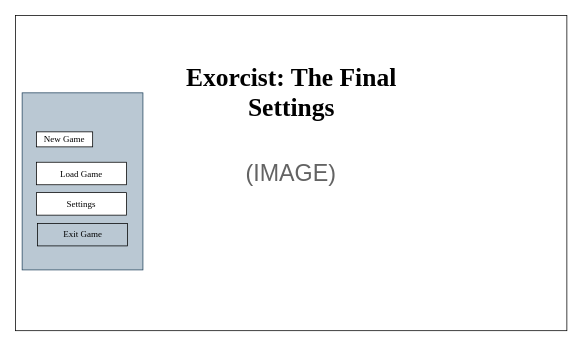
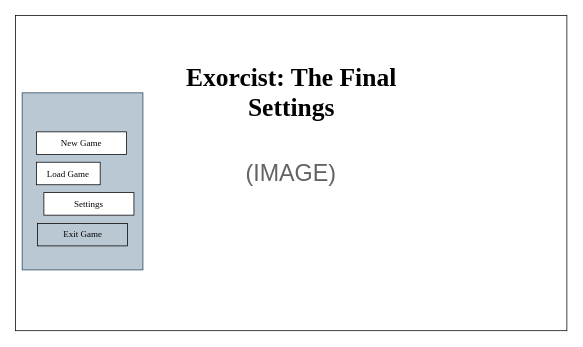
- <mxCell id="4" value="&lt;font face=&quot;constantia&quot;&gt;New Game&lt;/font&gt;" style="rounded=0;whiteSpace=wrap;html=1;" vertex="1" parent="1"><mxGeometry x="48" y="175" width="75" height="20" as="geometry" /></mxCell>
+ <mxCell id="4" value="&lt;font face=&quot;constantia&quot;&gt;New Game&lt;/font&gt;" style="rounded=0;whiteSpace=wrap;html=1;" vertex="1" parent="1"><mxGeometry x="48" y="175" width="120" height="30" as="geometry" /></mxCell>
- <mxCell id="5" value="&lt;font face=&quot;Constantia&quot;&gt;Load Game&lt;/font&gt;" style="rounded=0;whiteSpace=wrap;html=1;" vertex="1" parent="1"><mxGeometry x="48" y="215.5" width="120" height="30" as="geometry" /></mxCell>
+ <mxCell id="5" value="&lt;font face=&quot;Constantia&quot;&gt;Load Game&lt;/font&gt;" style="rounded=0;whiteSpace=wrap;html=1;" vertex="1" parent="1"><mxGeometry x="48" y="215.5" width="85" height="30" as="geometry" /></mxCell>
- <mxCell id="6" value="&lt;font face=&quot;Constantia&quot;&gt;Settings&lt;/font&gt;" style="rounded=0;whiteSpace=wrap;html=1;" vertex="1" parent="1"><mxGeometry x="48" y="256" width="120" height="30" as="geometry" /></mxCell>
+ <mxCell id="6" value="&lt;font face=&quot;Constantia&quot;&gt;Settings&lt;/font&gt;" style="rounded=0;whiteSpace=wrap;html=1;" vertex="1" parent="1"><mxGeometry x="58" y="256" width="120" height="30" as="geometry" /></mxCell>
